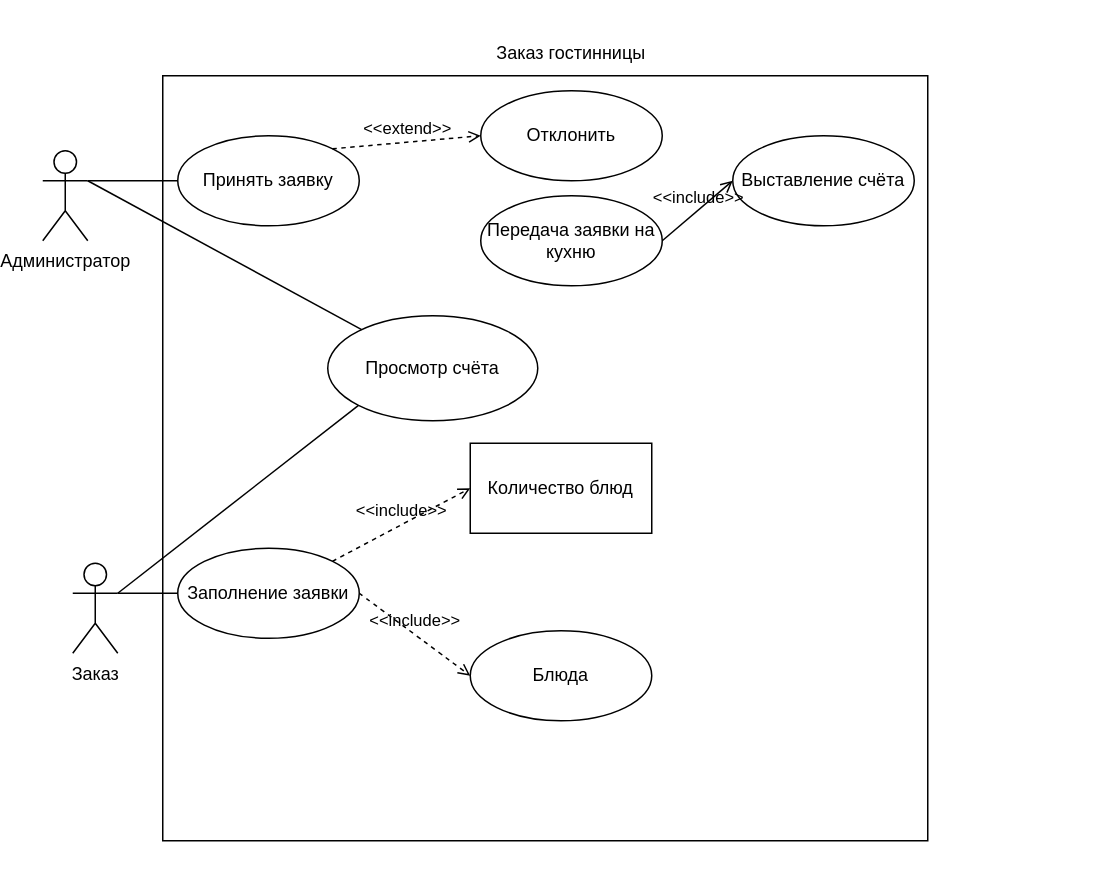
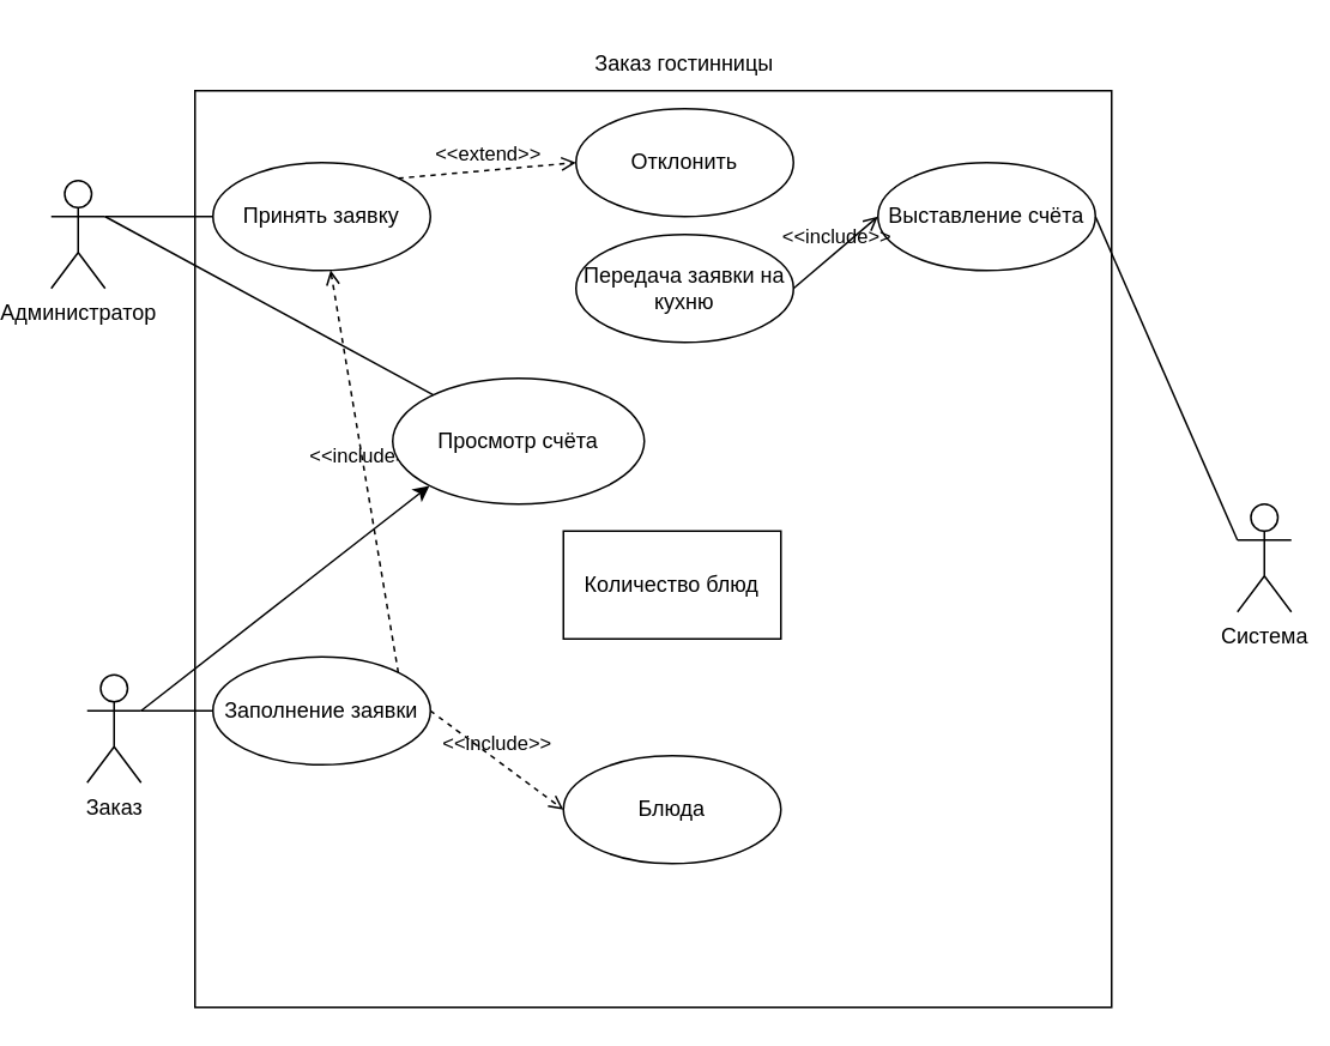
+ <mxCell id="20" value="" style="endArrow=none;html=1;strokeWidth=1;curved=1;exitX=1;exitY=0.5;exitDx=0;exitDy=0;entryX=0;entryY=0.333;entryDx=0;entryDy=0;entryPerimeter=0;" parent="1" source="18" target="6" edge="1"><mxGeometry width="50" height="50" relative="1" as="geometry"><mxPoint x="561" y="260" as="sourcePoint" /><mxPoint x="621" y="260" as="targetPoint" /></mxGeometry></mxCell>
- <mxCell id="23" value="" style="endArrow=none;html=1;strokeWidth=1;curved=1;exitX=1;exitY=0.333;exitDx=0;exitDy=0;exitPerimeter=0;entryX=0;entryY=1;entryDx=0;entryDy=0;" parent="1" source="5" target="21" edge="1"><mxGeometry width="50" height="50" relative="1" as="geometry"><mxPoint x="80" y="405" as="sourcePoint" /><mxPoint x="120" y="405" as="targetPoint" /></mxGeometry></mxCell>
+ <mxCell id="23" value="" style="endArrow=classic;html=1;strokeWidth=1;curved=1;exitX=1;exitY=0.333;exitDx=0;exitDy=0;exitPerimeter=0;entryX=0;entryY=1;entryDx=0;entryDy=0;" parent="1" source="5" target="21" edge="1"><mxGeometry width="50" height="50" relative="1" as="geometry"><mxPoint x="80" y="405" as="sourcePoint" /><mxPoint x="120" y="405" as="targetPoint" /></mxGeometry></mxCell>
+ <mxCell id="6" value="Система" style="shape=umlActor;verticalLabelPosition=bottom;verticalAlign=top;html=1;outlineConnect=0;shadow=0;glass=0;sketch=0;strokeColor=default;strokeWidth=1;fillColor=default;gradientColor=none;" parent="1" vertex="1"><mxGeometry x="680" y="280" width="30" height="60" as="geometry" /></mxCell>
- <mxCell id="11" value="&amp;lt;&amp;lt;include&amp;gt;&amp;gt;" style="html=1;verticalAlign=bottom;labelBackgroundColor=none;endArrow=open;endFill=0;dashed=1;strokeWidth=1;curved=1;exitX=1;exitY=0;exitDx=0;exitDy=0;entryX=0;entryY=0.5;entryDx=0;entryDy=0;" parent="1" source="7" target="10" edge="1"><mxGeometry width="160" relative="1" as="geometry"><mxPoint x="150" y="275" as="sourcePoint" /><mxPoint x="310" y="275" as="targetPoint" /></mxGeometry></mxCell>
+ <mxCell id="11" value="&amp;lt;&amp;lt;include&amp;gt;&amp;gt;" style="html=1;verticalAlign=bottom;labelBackgroundColor=none;endArrow=open;endFill=0;dashed=1;strokeWidth=1;curved=1;exitX=1;exitY=0;exitDx=0;exitDy=0;" parent="1" source="7" target="13" edge="1"><mxGeometry width="160" relative="1" as="geometry"><mxPoint x="150" y="275" as="sourcePoint" /><mxPoint x="310" y="275" as="targetPoint" /></mxGeometry></mxCell>
